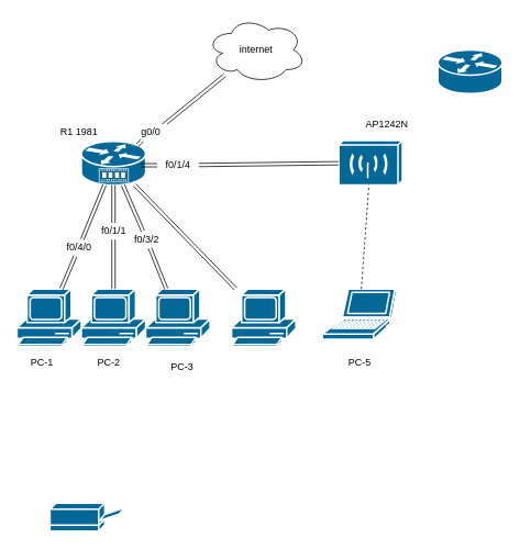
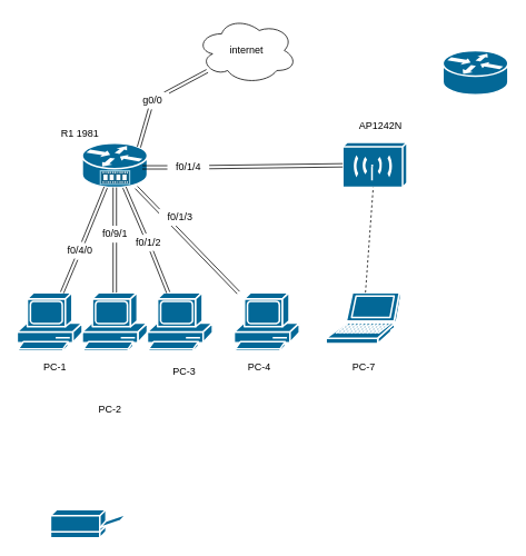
- <mxCell id="22" value="internet" style="ellipse;shape=cloud;whiteSpace=wrap;html=1;fillColor=#ffffff;" vertex="1" parent="1"><mxGeometry x="250" y="20" width="120" height="80" as="geometry" /></mxCell>
+ <mxCell id="22" value="internet" style="ellipse;shape=cloud;whiteSpace=wrap;html=1;fillColor=#ffffff;" vertex="1" parent="1"><mxGeometry x="235" y="20" width="120" height="80" as="geometry" /></mxCell>
- <mxCell id="25" value="&lt;div&gt;AP1242N&lt;br&gt;&lt;/div&gt;" style="text;html=1;resizable=0;autosize=1;align=center;verticalAlign=middle;points=[];strokeColor=none;rounded=0;fillColor=#ffffff;" vertex="1" parent="1"><mxGeometry x="420" y="140" width="95" height="20" as="geometry" /></mxCell>
+ <mxCell id="25" value="&lt;div&gt;AP1242N&lt;br&gt;&lt;/div&gt;" style="text;html=1;resizable=0;autosize=1;align=center;verticalAlign=middle;points=[];strokeColor=none;rounded=0;fillColor=#ffffff;" vertex="1" parent="1"><mxGeometry x="420" y="140" width="70" height="20" as="geometry" /></mxCell>
- <mxCell id="35" value="&lt;div&gt;g0/0&lt;br&gt;&lt;/div&gt;" style="text;html=1;resizable=0;autosize=1;align=center;verticalAlign=middle;points=[];strokeColor=none;rounded=0;fillColor=#ffffff;" vertex="1" parent="1"><mxGeometry x="162" y="150" width="40" height="20" as="geometry" /></mxCell>
+ <mxCell id="35" value="&lt;div&gt;g0/0&lt;br&gt;&lt;/div&gt;" style="text;html=1;resizable=0;autosize=1;align=center;verticalAlign=middle;points=[];strokeColor=none;rounded=0;fillColor=#ffffff;" vertex="1" parent="1"><mxGeometry x="162" y="110" width="40" height="20" as="geometry" /></mxCell>
- <mxCell id="31" value="f0/1/4" style="text;html=1;resizable=0;autosize=1;align=center;verticalAlign=middle;points=[];strokeColor=none;rounded=0;fillColor=#ffffff;" vertex="1" parent="1"><mxGeometry x="190" y="190" width="50" height="20" as="geometry" /></mxCell>
+ <mxCell id="31" value="f0/1/4" style="text;html=1;resizable=0;autosize=1;align=center;verticalAlign=middle;points=[];strokeColor=none;rounded=0;fillColor=#ffffff;" vertex="1" parent="1"><mxGeometry x="200" y="190" width="50" height="20" as="geometry" /></mxCell>
+ <mxCell id="21" value="&lt;div&gt;f0/1/3&lt;/div&gt;" style="text;html=1;resizable=0;autosize=1;align=center;verticalAlign=middle;points=[];strokeColor=none;rounded=0;fillColor=#ffffff;" vertex="1" parent="1"><mxGeometry x="190" y="250" width="50" height="20" as="geometry" /></mxCell>
- <mxCell id="17" value="f0/1/1" style="text;html=1;resizable=0;autosize=1;align=center;verticalAlign=middle;points=[];strokeColor=none;rounded=0;fillColor=#ffffff;" vertex="1" parent="1"><mxGeometry x="112" y="270" width="50" height="20" as="geometry" /></mxCell>
+ <mxCell id="17" value="f0/9/1" style="text;html=1;resizable=0;autosize=1;align=center;verticalAlign=middle;points=[];strokeColor=none;rounded=0;fillColor=#ffffff;" vertex="1" parent="1"><mxGeometry x="112" y="270" width="50" height="20" as="geometry" /></mxCell>
- <mxCell id="19" value="f0/3/2" style="text;html=1;resizable=0;autosize=1;align=center;verticalAlign=middle;points=[];strokeColor=none;rounded=0;fillColor=#ffffff;" vertex="1" parent="1"><mxGeometry x="152" y="280" width="50" height="20" as="geometry" /></mxCell>
+ <mxCell id="19" value="f0/1/2" style="text;html=1;resizable=0;autosize=1;align=center;verticalAlign=middle;points=[];strokeColor=none;rounded=0;fillColor=#ffffff;" vertex="1" parent="1"><mxGeometry x="152" y="280" width="50" height="20" as="geometry" /></mxCell>
- <mxCell id="26" value="&lt;div&gt;PC-1&lt;br&gt;&lt;/div&gt;" style="text;html=1;resizable=0;autosize=1;align=center;verticalAlign=middle;points=[];strokeColor=none;rounded=0;fillColor=#ffffff;" vertex="1" parent="1"><mxGeometry x="30" y="430" width="40" height="20" as="geometry" /></mxCell>
+ <mxCell id="26" value="&lt;div&gt;PC-1&lt;br&gt;&lt;/div&gt;" style="text;html=1;resizable=0;autosize=1;align=center;verticalAlign=middle;points=[];strokeColor=none;rounded=0;fillColor=#ffffff;" vertex="1" parent="1"><mxGeometry x="45" y="430" width="40" height="20" as="geometry" /></mxCell>
- <mxCell id="27" value="&lt;div&gt;PC-2&lt;br&gt;&lt;/div&gt;" style="text;html=1;resizable=0;autosize=1;align=center;verticalAlign=middle;points=[];strokeColor=none;rounded=0;fillColor=#ffffff;" vertex="1" parent="1"><mxGeometry x="111" y="430" width="40" height="20" as="geometry" /></mxCell>
+ <mxCell id="27" value="&lt;div&gt;PC-2&lt;br&gt;&lt;/div&gt;" style="text;html=1;resizable=0;autosize=1;align=center;verticalAlign=middle;points=[];strokeColor=none;rounded=0;fillColor=#ffffff;" vertex="1" parent="1"><mxGeometry x="111" y="480" width="40" height="20" as="geometry" /></mxCell>
+ <mxCell id="29" value="&lt;div&gt;PC-4&lt;/div&gt;" style="text;html=1;resizable=0;autosize=1;align=center;verticalAlign=middle;points=[];strokeColor=none;rounded=0;fillColor=#ffffff;" vertex="1" parent="1"><mxGeometry x="290" y="430" width="40" height="20" as="geometry" /></mxCell>
- <mxCell id="30" value="&lt;div&gt;PC-5&lt;br&gt;&lt;/div&gt;" style="text;html=1;resizable=0;autosize=1;align=center;verticalAlign=middle;points=[];strokeColor=none;rounded=0;fillColor=#ffffff;" vertex="1" parent="1"><mxGeometry x="415" y="430" width="40" height="20" as="geometry" /></mxCell>
+ <mxCell id="30" value="&lt;div&gt;PC-7&lt;br&gt;&lt;/div&gt;" style="text;html=1;resizable=0;autosize=1;align=center;verticalAlign=middle;points=[];strokeColor=none;rounded=0;fillColor=#ffffff;" vertex="1" parent="1"><mxGeometry x="415" y="430" width="40" height="20" as="geometry" /></mxCell>
